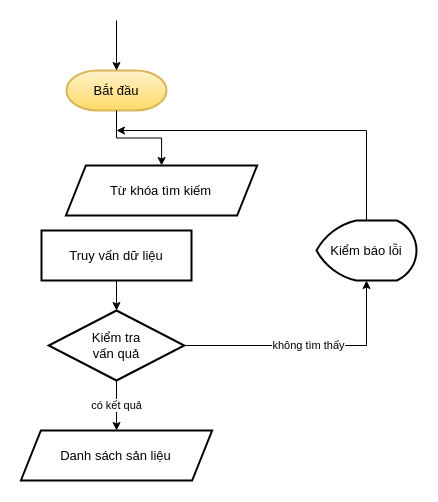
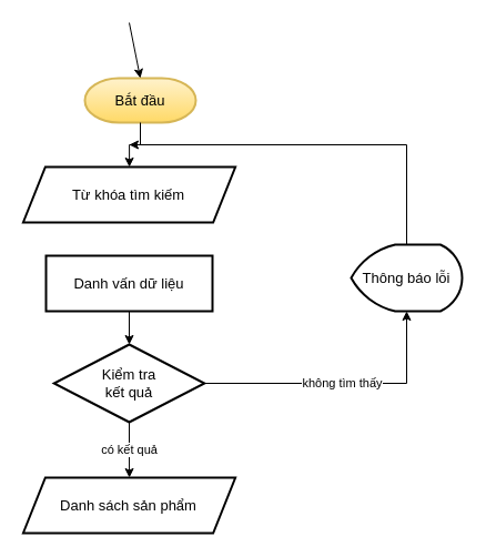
- <mxCell id="2" value="Bắt đầu" style="strokeWidth=2;html=1;shape=mxgraph.flowchart.terminator;whiteSpace=wrap;labelBorderColor=none;fontSize=13;fontStyle=0;fillColor=#fff2cc;strokeColor=#d6b656;gradientColor=#ffd966;" vertex="1" parent="1"><mxGeometry x="66" y="70" width="100" height="40" as="geometry" /></mxCell>
+ <mxCell id="2" value="Bắt đầu" style="strokeWidth=2;html=1;shape=mxgraph.flowchart.terminator;whiteSpace=wrap;labelBorderColor=none;fontSize=13;fontStyle=0;fillColor=#fff2cc;strokeColor=#d6b656;gradientColor=#ffd966;" vertex="1" parent="1"><mxGeometry x="76" y="70" width="100" height="40" as="geometry" /></mxCell>
- <mxCell id="4" value="Từ khóa tìm kiếm" style="shape=parallelogram;perimeter=parallelogramPerimeter;whiteSpace=wrap;html=1;fixedSize=1;strokeWidth=2;labelBorderColor=none;fontSize=13;fontStyle=0" vertex="1" parent="1"><mxGeometry x="65.375" y="165" width="191.25" height="50" as="geometry" /></mxCell>
+ <mxCell id="4" value="Từ khóa tìm kiếm" style="shape=parallelogram;perimeter=parallelogramPerimeter;whiteSpace=wrap;html=1;fixedSize=1;strokeWidth=2;labelBorderColor=none;fontSize=13;fontStyle=0" vertex="1" parent="1"><mxGeometry x="20.375" y="150" width="191.25" height="50" as="geometry" /></mxCell>
- <mxCell id="9" value="Kiểm báo lỗi" style="strokeWidth=2;html=1;shape=mxgraph.flowchart.display;whiteSpace=wrap;labelBorderColor=none;fontSize=13;fontStyle=0" vertex="1" parent="1"><mxGeometry x="316" y="220" width="100" height="60" as="geometry" /></mxCell>
+ <mxCell id="9" value="Thông báo lỗi" style="strokeWidth=2;html=1;shape=mxgraph.flowchart.display;whiteSpace=wrap;labelBorderColor=none;fontSize=13;fontStyle=0" vertex="1" parent="1"><mxGeometry x="316" y="220" width="100" height="60" as="geometry" /></mxCell>
- <mxCell id="12" value="Truy vấn dữ liệu" style="whiteSpace=wrap;html=1;strokeWidth=2;labelBorderColor=none;fontSize=13;fontStyle=0" vertex="1" parent="1"><mxGeometry x="41" y="230" width="150" height="50" as="geometry" /></mxCell>
+ <mxCell id="12" value="Danh vấn dữ liệu" style="whiteSpace=wrap;html=1;strokeWidth=2;labelBorderColor=none;fontSize=13;fontStyle=0" vertex="1" parent="1"><mxGeometry x="41" y="230" width="150" height="50" as="geometry" /></mxCell>
- <mxCell id="7" value="Kiểm tra&lt;br&gt;vấn quả" style="rhombus;whiteSpace=wrap;html=1;strokeWidth=2;labelBorderColor=none;fontSize=13;fontStyle=0" vertex="1" parent="1"><mxGeometry x="48.19" y="310" width="135.62" height="70" as="geometry" /></mxCell>
+ <mxCell id="7" value="Kiểm tra&lt;br&gt;kết quả" style="rhombus;whiteSpace=wrap;html=1;strokeWidth=2;labelBorderColor=none;fontSize=13;fontStyle=0" vertex="1" parent="1"><mxGeometry x="48.19" y="310" width="135.62" height="70" as="geometry" /></mxCell>
- <mxCell id="13" value="Danh sách sản liệu" style="shape=parallelogram;perimeter=parallelogramPerimeter;whiteSpace=wrap;html=1;fixedSize=1;strokeWidth=2;labelBorderColor=none;fontSize=13;fontStyle=0" vertex="1" parent="1"><mxGeometry x="20.375" y="430" width="191.25" height="50" as="geometry" /></mxCell>
+ <mxCell id="13" value="Danh sách sản phẩm" style="shape=parallelogram;perimeter=parallelogramPerimeter;whiteSpace=wrap;html=1;fixedSize=1;strokeWidth=2;labelBorderColor=none;fontSize=13;fontStyle=0" vertex="1" parent="1"><mxGeometry x="20.375" y="430" width="191.25" height="50" as="geometry" /></mxCell>
